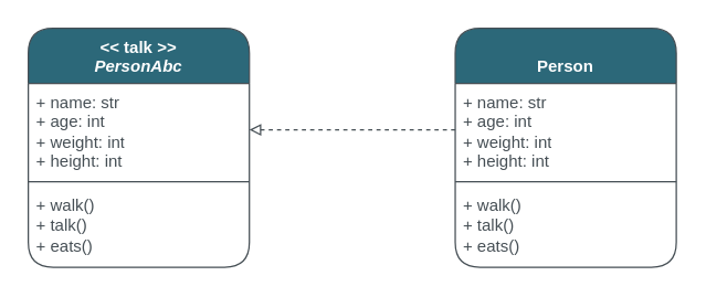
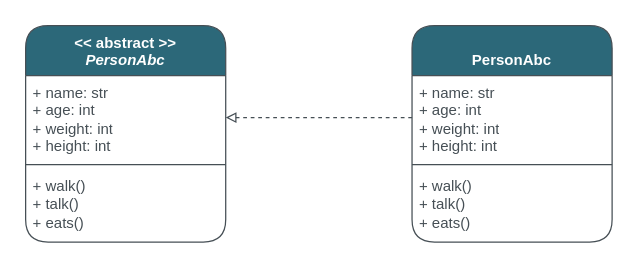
- <mxCell id="6" value="&lt;br&gt;Person" style="swimlane;fontStyle=1;align=center;verticalAlign=top;childLayout=stackLayout;horizontal=1;startSize=40;horizontalStack=0;resizeParent=1;resizeParentMax=0;resizeLast=0;collapsible=1;marginBottom=0;whiteSpace=wrap;html=1;strokeColor=#464F55;fontColor=#FFFFFF;fillColor=#2C6879;rounded=1;labelBackgroundColor=none;" vertex="1" parent="1"><mxGeometry x="329" y="20" width="160" height="173" as="geometry"><mxRectangle x="299" y="276" width="120" height="40" as="alternateBounds" /></mxGeometry></mxCell>
+ <mxCell id="6" value="&lt;br&gt;PersonAbc" style="swimlane;fontStyle=1;align=center;verticalAlign=top;childLayout=stackLayout;horizontal=1;startSize=40;horizontalStack=0;resizeParent=1;resizeParentMax=0;resizeLast=0;collapsible=1;marginBottom=0;whiteSpace=wrap;html=1;strokeColor=#464F55;fontColor=#FFFFFF;fillColor=#2C6879;rounded=1;labelBackgroundColor=none;" vertex="1" parent="1"><mxGeometry x="329" y="20" width="160" height="173" as="geometry"><mxRectangle x="299" y="276" width="120" height="40" as="alternateBounds" /></mxGeometry></mxCell>
- <mxCell id="2" value="&amp;lt;&amp;lt; talk &amp;gt;&amp;gt;&lt;br&gt;&lt;i&gt;PersonAbc&lt;/i&gt;" style="swimlane;fontStyle=1;align=center;verticalAlign=top;childLayout=stackLayout;horizontal=1;startSize=40;horizontalStack=0;resizeParent=1;resizeParentMax=0;resizeLast=0;collapsible=1;marginBottom=0;whiteSpace=wrap;html=1;strokeColor=#464F55;fontColor=#FFFFFF;fillColor=#2C6879;rounded=1;labelBackgroundColor=none;" parent="1" vertex="1"><mxGeometry x="20" y="20" width="160" height="173" as="geometry"><mxRectangle x="330" y="270" width="120" height="40" as="alternateBounds" /></mxGeometry></mxCell>
+ <mxCell id="2" value="&amp;lt;&amp;lt; abstract &amp;gt;&amp;gt;&lt;br&gt;&lt;i&gt;PersonAbc&lt;/i&gt;" style="swimlane;fontStyle=1;align=center;verticalAlign=top;childLayout=stackLayout;horizontal=1;startSize=40;horizontalStack=0;resizeParent=1;resizeParentMax=0;resizeLast=0;collapsible=1;marginBottom=0;whiteSpace=wrap;html=1;strokeColor=#464F55;fontColor=#FFFFFF;fillColor=#2C6879;rounded=1;labelBackgroundColor=none;" parent="1" vertex="1"><mxGeometry x="20" y="20" width="160" height="173" as="geometry"><mxRectangle x="330" y="270" width="120" height="40" as="alternateBounds" /></mxGeometry></mxCell>
